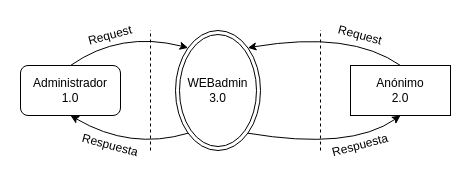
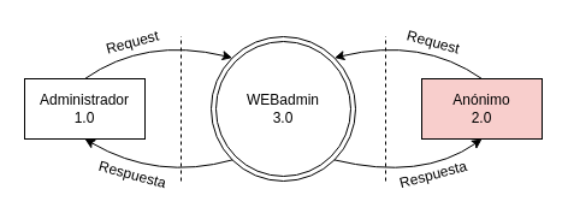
- <mxCell id="3" value="Administrador&lt;div&gt;1.0&lt;/div&gt;" style="html=1;dashed=0;whiteSpace=wrap;rounded=1;" vertex="1" parent="1"><mxGeometry x="20" y="65" width="100" height="50" as="geometry" /></mxCell>
+ <mxCell id="3" value="Administrador&lt;div&gt;1.0&lt;/div&gt;" style="html=1;dashed=0;whiteSpace=wrap;" vertex="1" parent="1"><mxGeometry x="20" y="65" width="100" height="50" as="geometry" /></mxCell>
- <mxCell id="2" value="WEBadmin&lt;div&gt;3.0&lt;/div&gt;" style="ellipse;shape=doubleEllipse;html=1;dashed=0;whiteSpace=wrap;aspect=fixed;" vertex="1" parent="1"><mxGeometry x="175" y="30" width="85" height="120" as="geometry" /></mxCell>
+ <mxCell id="2" value="WEBadmin&lt;div&gt;3.0&lt;/div&gt;" style="ellipse;shape=doubleEllipse;html=1;dashed=0;whiteSpace=wrap;aspect=fixed;" vertex="1" parent="1"><mxGeometry x="175" y="30" width="120" height="120" as="geometry" /></mxCell>
- <mxCell id="4" value="Anónimo&lt;div&gt;2.0&lt;/div&gt;" style="html=1;dashed=0;whiteSpace=wrap;" vertex="1" parent="1"><mxGeometry x="350" y="65" width="100" height="50" as="geometry" /></mxCell>
+ <mxCell id="4" value="Anónimo&lt;div&gt;2.0&lt;/div&gt;" style="html=1;dashed=0;whiteSpace=wrap;fillColor=#f8cecc;" vertex="1" parent="1"><mxGeometry x="350" y="65" width="100" height="50" as="geometry" /></mxCell>
